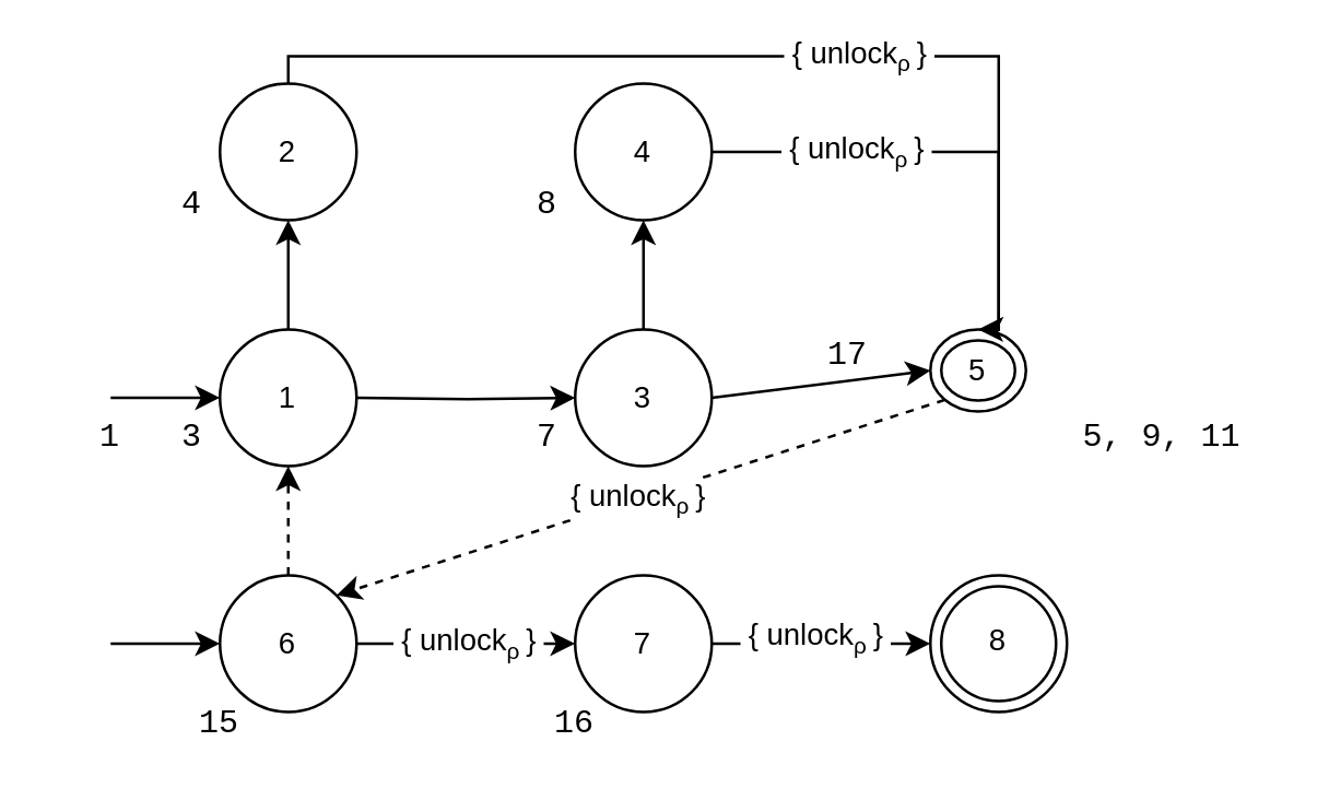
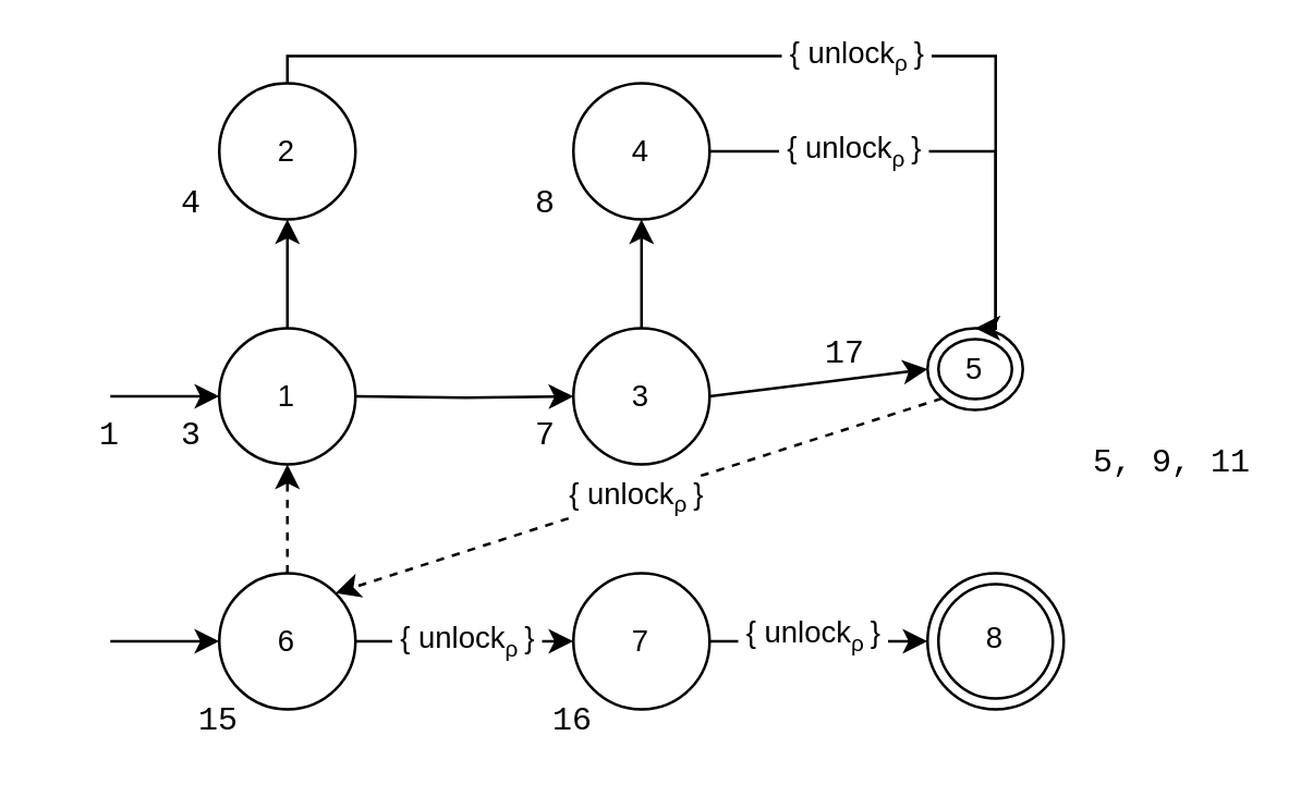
- <mxCell id="29" value="5, 9, 11" style="text;html=1;strokeColor=none;fillColor=none;align=center;verticalAlign=middle;whiteSpace=wrap;rounded=0;fontFamily=Courier New;" parent="1" vertex="1"><mxGeometry x="390" y="150" width="70" height="20" as="geometry" /></mxCell>
+ <mxCell id="29" value="5, 9, 11" style="text;html=1;strokeColor=none;fillColor=none;align=center;verticalAlign=middle;whiteSpace=wrap;rounded=0;fontFamily=Courier New;" parent="1" vertex="1"><mxGeometry x="395" y="160" width="70" height="20" as="geometry" /></mxCell>
